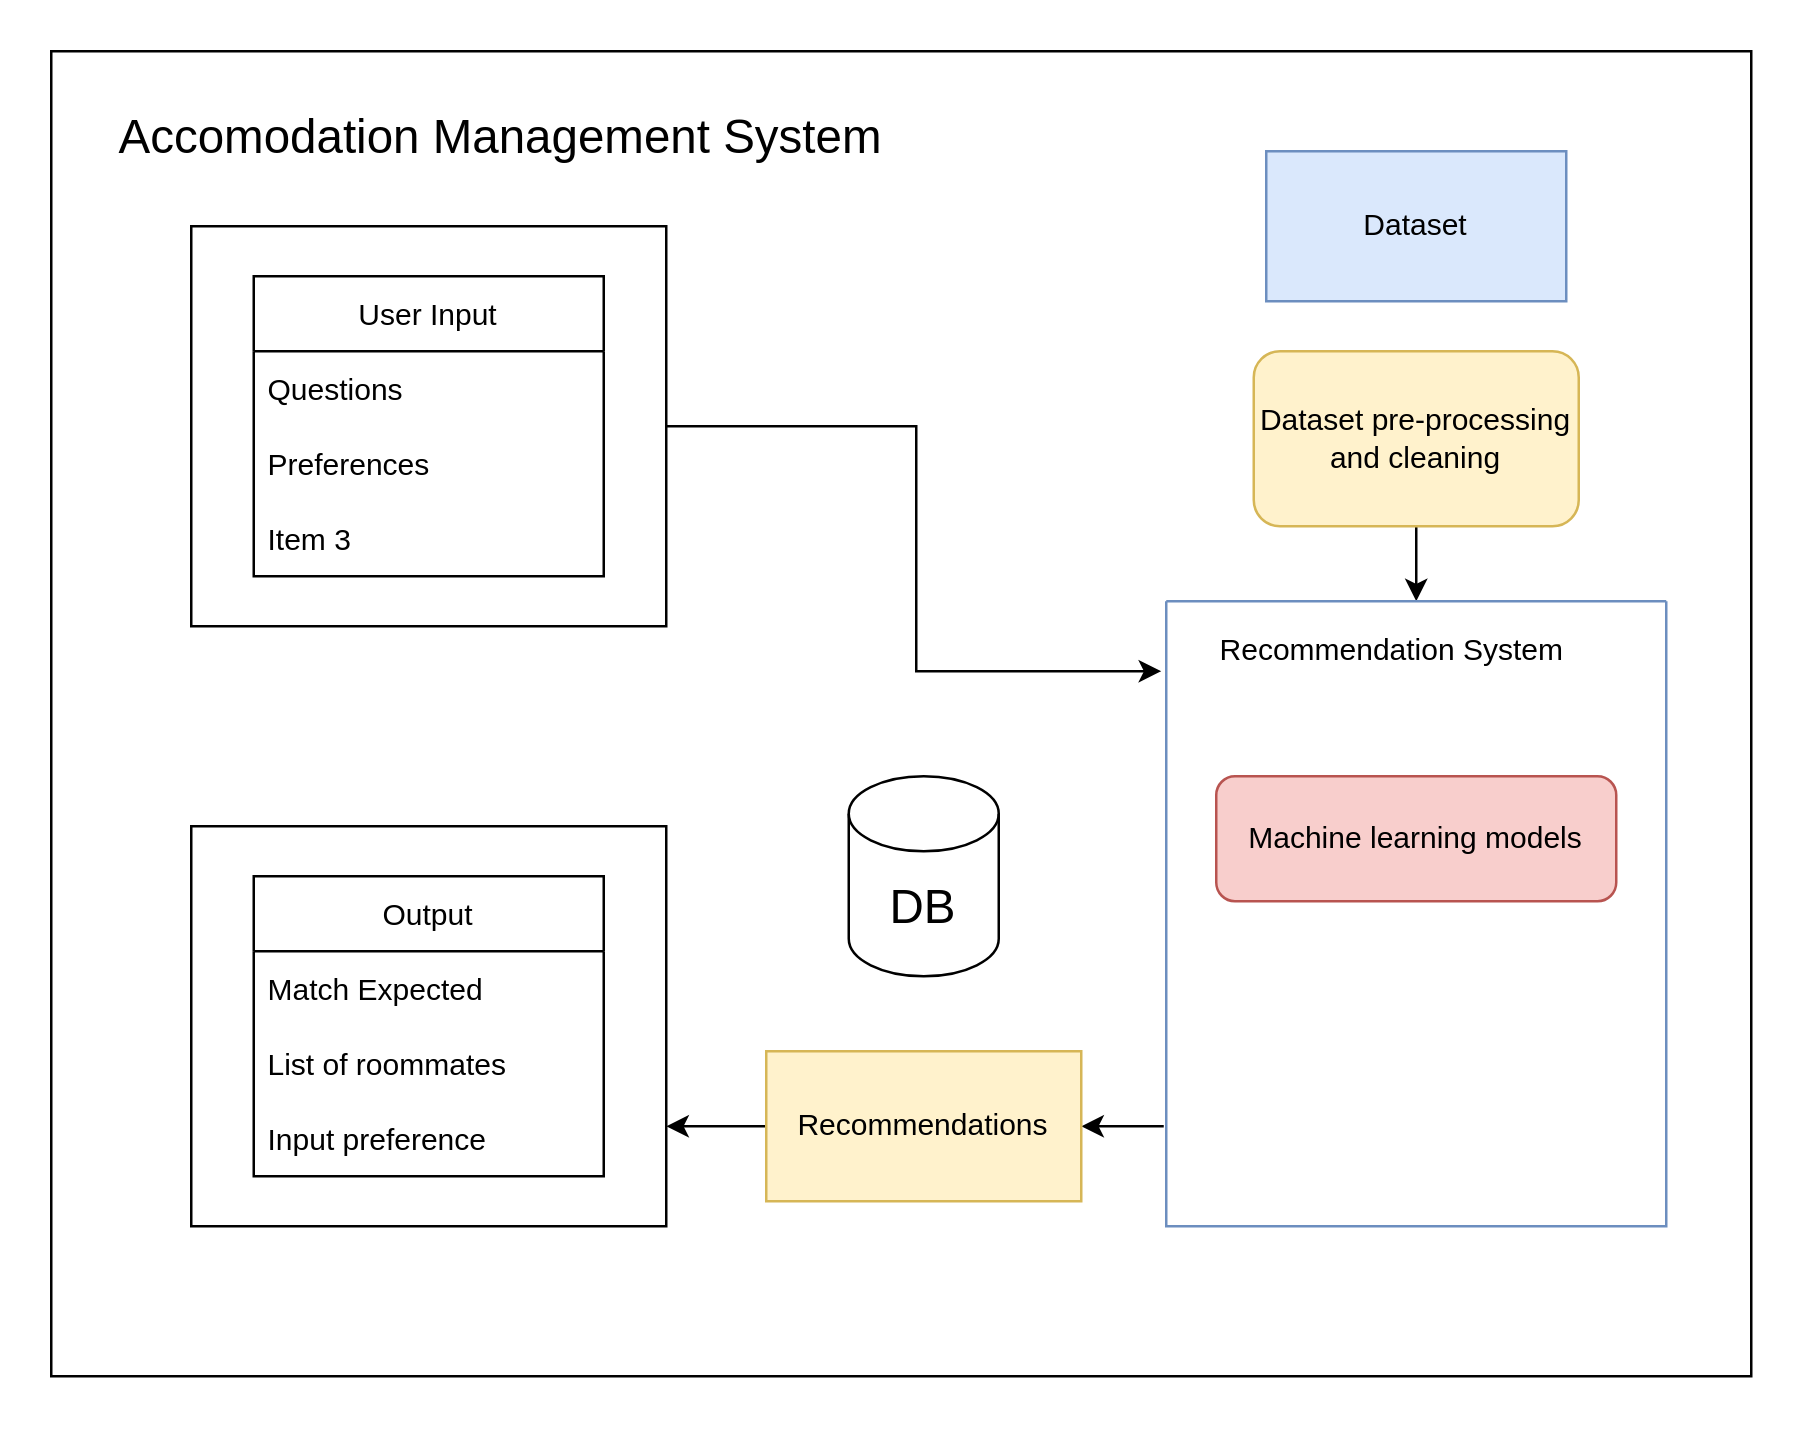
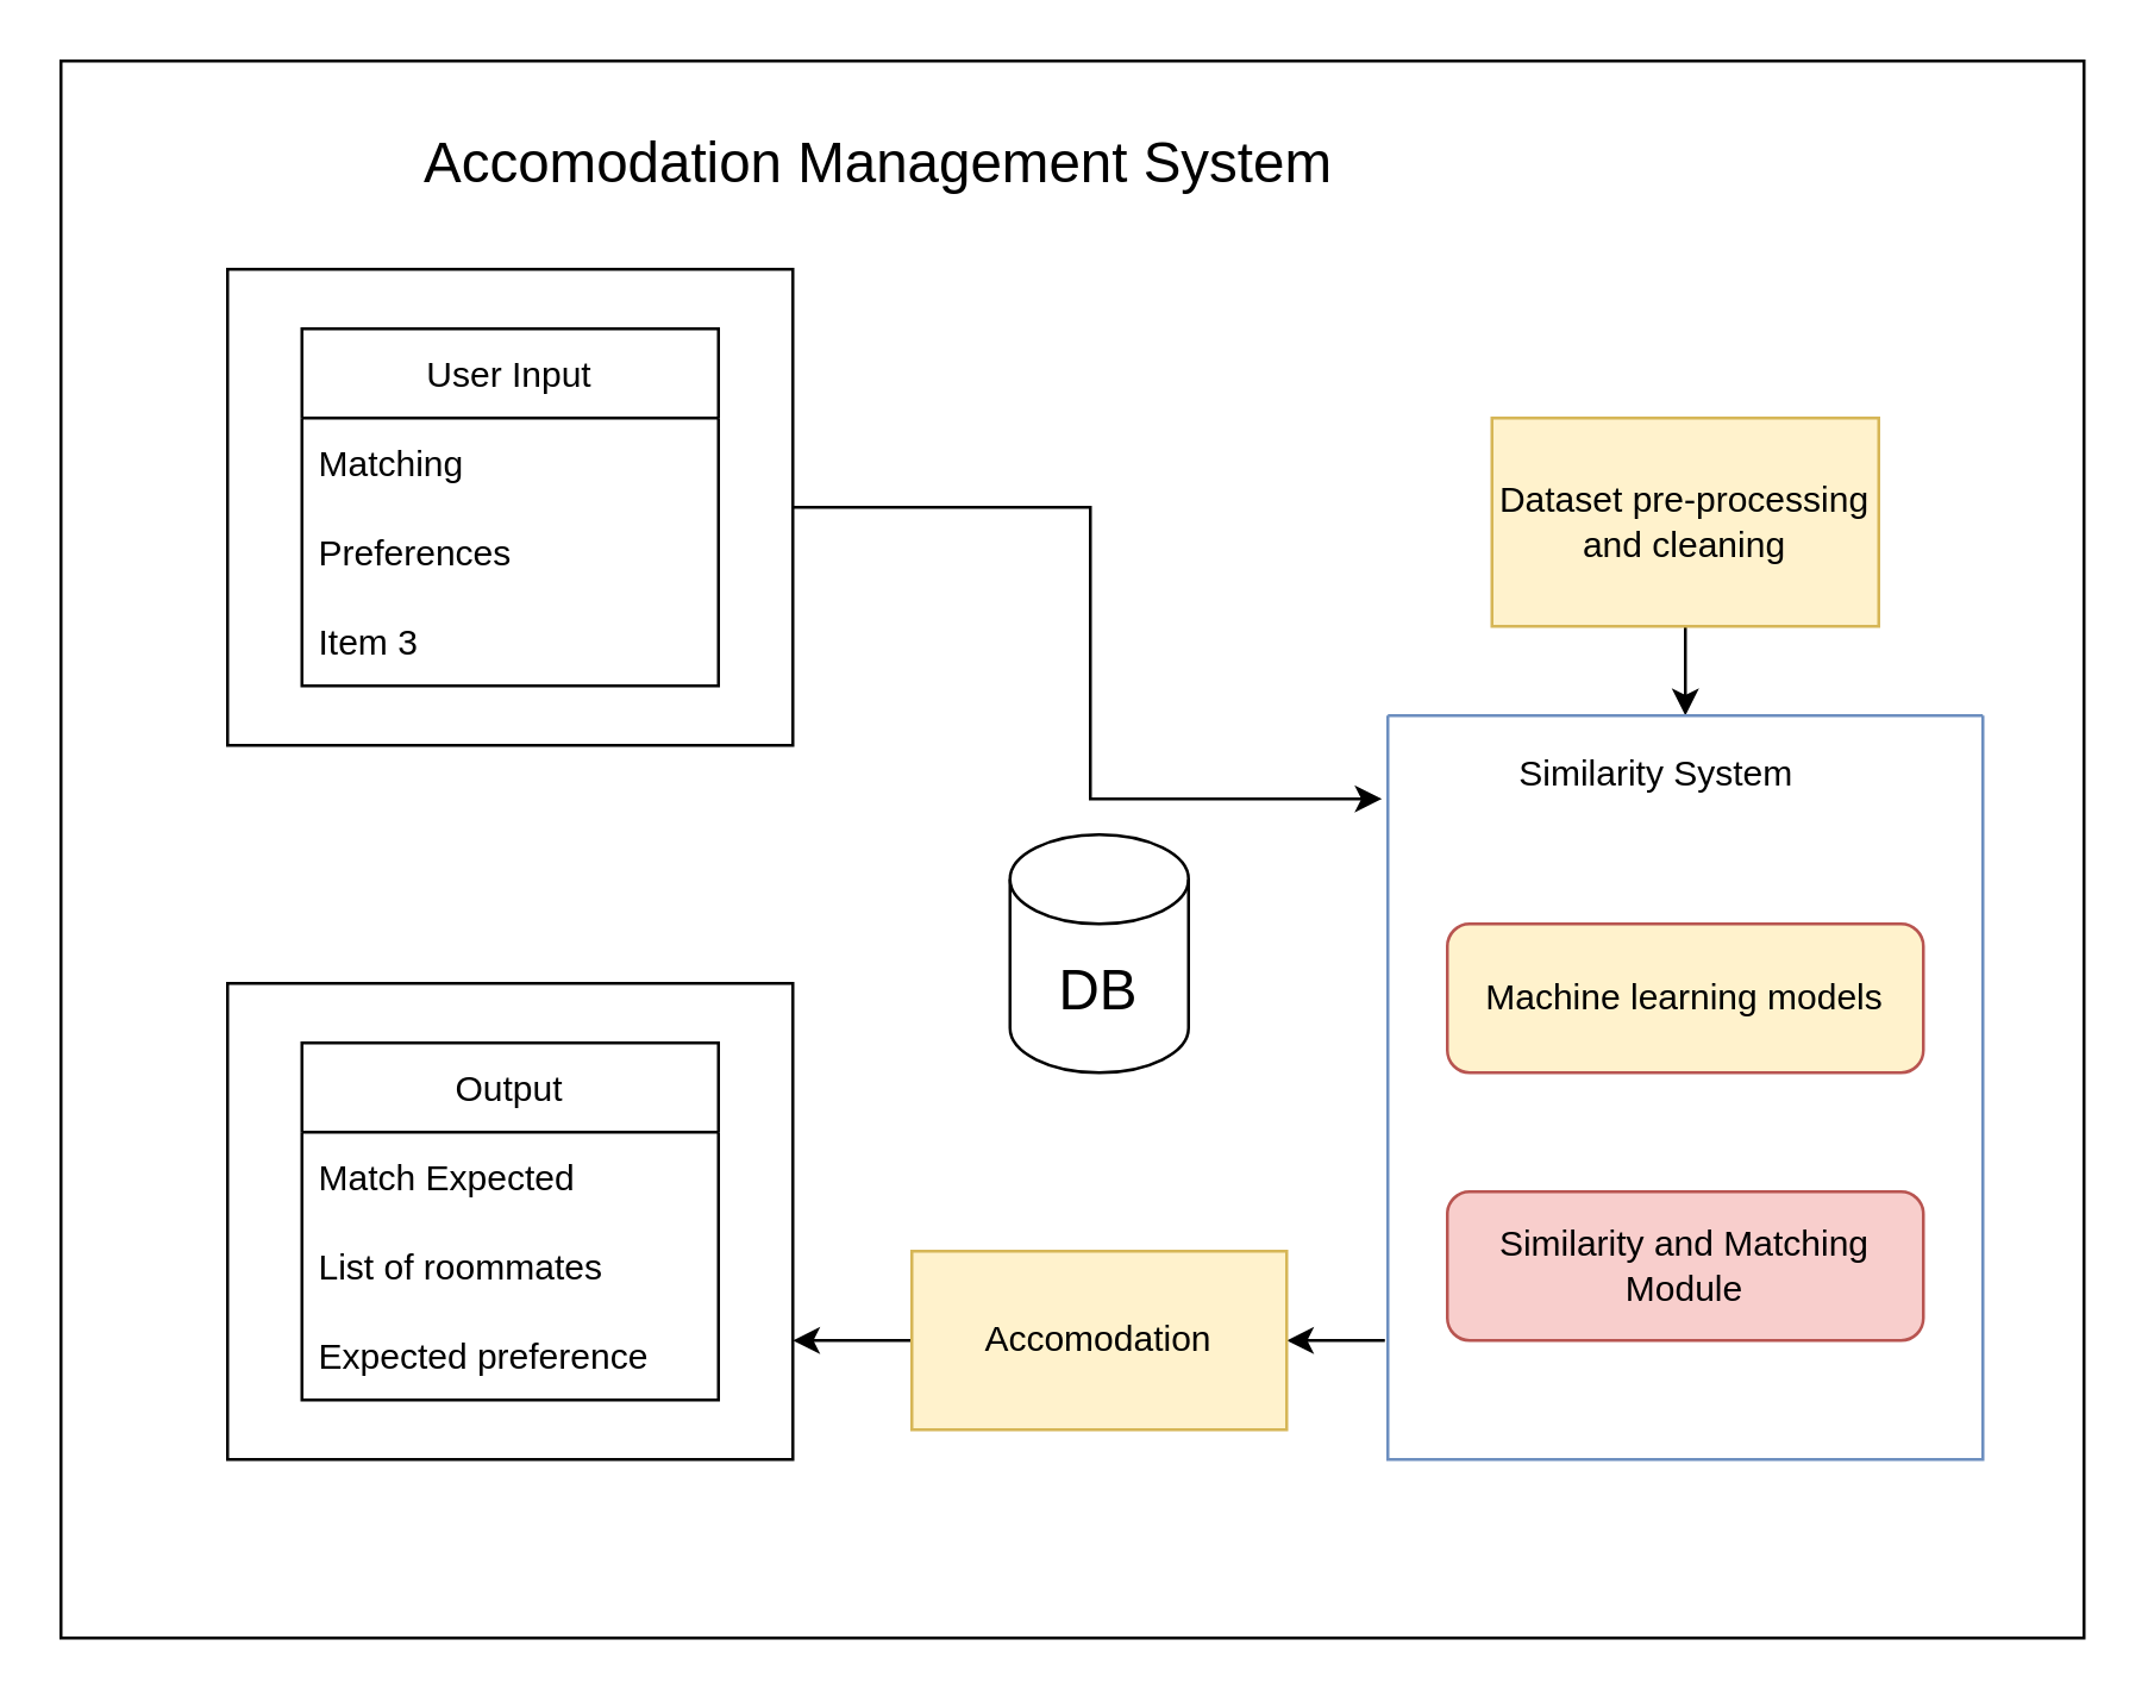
- <mxCell id="27" value="Accomodation Management System" style="text;html=1;strokeColor=none;fillColor=none;align=center;verticalAlign=middle;whiteSpace=wrap;rounded=0;strokeWidth=1;fontSize=19;" vertex="1" parent="1"><mxGeometry x="40" y="40" width="320" height="30" as="geometry" /></mxCell>
+ <mxCell id="27" value="Accomodation Management System" style="text;html=1;strokeColor=none;fillColor=none;align=center;verticalAlign=middle;whiteSpace=wrap;rounded=0;strokeWidth=1;fontSize=19;" vertex="1" parent="1"><mxGeometry x="135" y="40" width="320" height="30" as="geometry" /></mxCell>
- <mxCell id="13" value="Dataset" style="rounded=0;whiteSpace=wrap;html=1;fillColor=#dae8fc;strokeColor=#6c8ebf;" parent="1" vertex="1"><mxGeometry x="506" y="60" width="120" height="60" as="geometry" /></mxCell>
- <mxCell id="17" value="Questions" style="text;strokeColor=none;fillColor=none;align=left;verticalAlign=middle;spacingLeft=4;spacingRight=4;overflow=hidden;points=[[0,0.5],[1,0.5]];portConstraint=eastwest;rotatable=0;" vertex="1" parent="16"><mxGeometry y="30" width="140" height="30" as="geometry" /></mxCell>
+ <mxCell id="17" value="Matching" style="text;strokeColor=none;fillColor=none;align=left;verticalAlign=middle;spacingLeft=4;spacingRight=4;overflow=hidden;points=[[0,0.5],[1,0.5]];portConstraint=eastwest;rotatable=0;" vertex="1" parent="16"><mxGeometry y="30" width="140" height="30" as="geometry" /></mxCell>
- <mxCell id="4" value="Dataset pre-processing and cleaning " style="rounded=1;whiteSpace=wrap;html=1;fillColor=#fff2cc;strokeColor=#d6b656;" parent="1" vertex="1"><mxGeometry x="501" y="140" width="130" height="70" as="geometry" /></mxCell>
+ <mxCell id="4" value="Dataset pre-processing and cleaning " style="whiteSpace=wrap;html=1;fillColor=#fff2cc;strokeColor=#d6b656;rounded=0;" parent="1" vertex="1"><mxGeometry x="501" y="140" width="130" height="70" as="geometry" /></mxCell>
- <mxCell id="7" value="Recommendation System" style="text;html=1;align=center;verticalAlign=middle;resizable=0;points=[];autosize=1;strokeColor=none;fillColor=none;" parent="6" vertex="1"><mxGeometry x="10" y="5" width="160" height="30" as="geometry" /></mxCell>
+ <mxCell id="7" value="Similarity System" style="text;html=1;align=center;verticalAlign=middle;resizable=0;points=[];autosize=1;strokeColor=none;fillColor=none;" parent="6" vertex="1"><mxGeometry x="10" y="5" width="160" height="30" as="geometry" /></mxCell>
- <mxCell id="8" value="Machine learning models" style="rounded=1;whiteSpace=wrap;html=1;fillColor=#f8cecc;strokeColor=#b85450;" parent="6" vertex="1"><mxGeometry x="20" y="70" width="160" height="50" as="geometry" /></mxCell>
+ <mxCell id="8" value="Machine learning models" style="rounded=1;whiteSpace=wrap;html=1;fillColor=#fff2cc;strokeColor=#b85450;" parent="6" vertex="1"><mxGeometry x="20" y="70" width="160" height="50" as="geometry" /></mxCell>
- <mxCell id="28" value="DB" style="shape=cylinder3;whiteSpace=wrap;html=1;boundedLbl=1;backgroundOutline=1;size=15;fontSize=19;strokeWidth=1;" vertex="1" parent="1"><mxGeometry x="339" y="310" width="60" height="80" as="geometry" /></mxCell>
+ <mxCell id="28" value="DB" style="shape=cylinder3;whiteSpace=wrap;html=1;boundedLbl=1;backgroundOutline=1;size=15;fontSize=19;strokeWidth=1;" vertex="1" parent="1"><mxGeometry x="339" y="280" width="60" height="80" as="geometry" /></mxCell>
+ <mxCell id="9" value="Similarity and Matching Module" style="rounded=1;whiteSpace=wrap;html=1;fillColor=#f8cecc;strokeColor=#b85450;" parent="6" vertex="1"><mxGeometry x="20" y="160" width="160" height="50" as="geometry" /></mxCell>
- <mxCell id="12" value="Recommendations" style="rounded=0;whiteSpace=wrap;html=1;fillColor=#fff2cc;strokeColor=#d6b656;" parent="1" vertex="1"><mxGeometry x="306" y="420" width="126" height="60" as="geometry" /></mxCell>
+ <mxCell id="12" value="Accomodation" style="rounded=0;whiteSpace=wrap;html=1;fillColor=#fff2cc;strokeColor=#d6b656;" parent="1" vertex="1"><mxGeometry x="306" y="420" width="126" height="60" as="geometry" /></mxCell>
- <mxCell id="25" value="Input preference" style="text;strokeColor=none;fillColor=none;align=left;verticalAlign=middle;spacingLeft=4;spacingRight=4;overflow=hidden;points=[[0,0.5],[1,0.5]];portConstraint=eastwest;rotatable=0;" vertex="1" parent="22"><mxGeometry y="90" width="140" height="30" as="geometry" /></mxCell>
+ <mxCell id="25" value="Expected preference" style="text;strokeColor=none;fillColor=none;align=left;verticalAlign=middle;spacingLeft=4;spacingRight=4;overflow=hidden;points=[[0,0.5],[1,0.5]];portConstraint=eastwest;rotatable=0;" vertex="1" parent="22"><mxGeometry y="90" width="140" height="30" as="geometry" /></mxCell>
